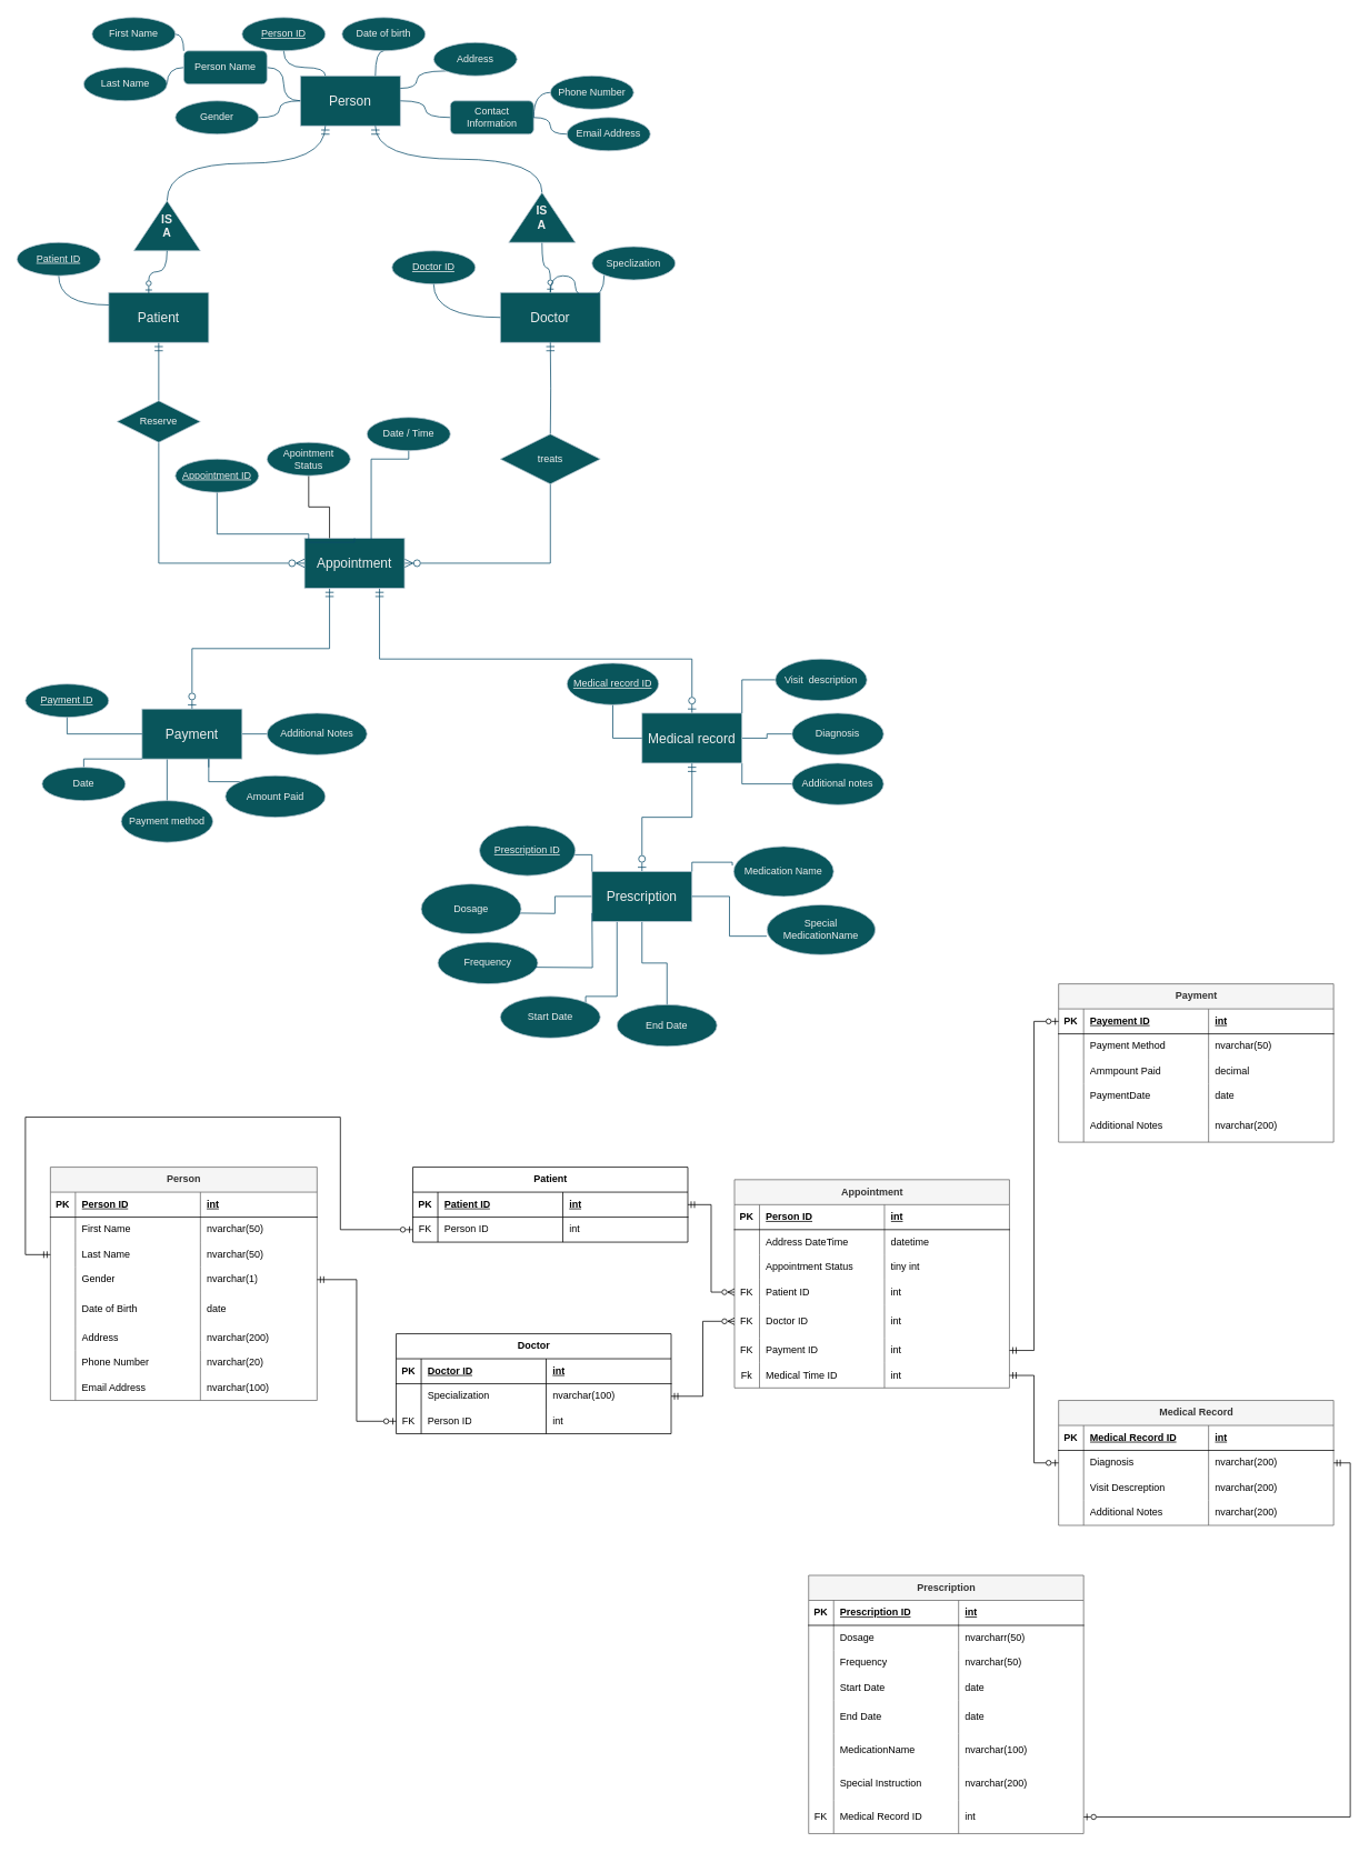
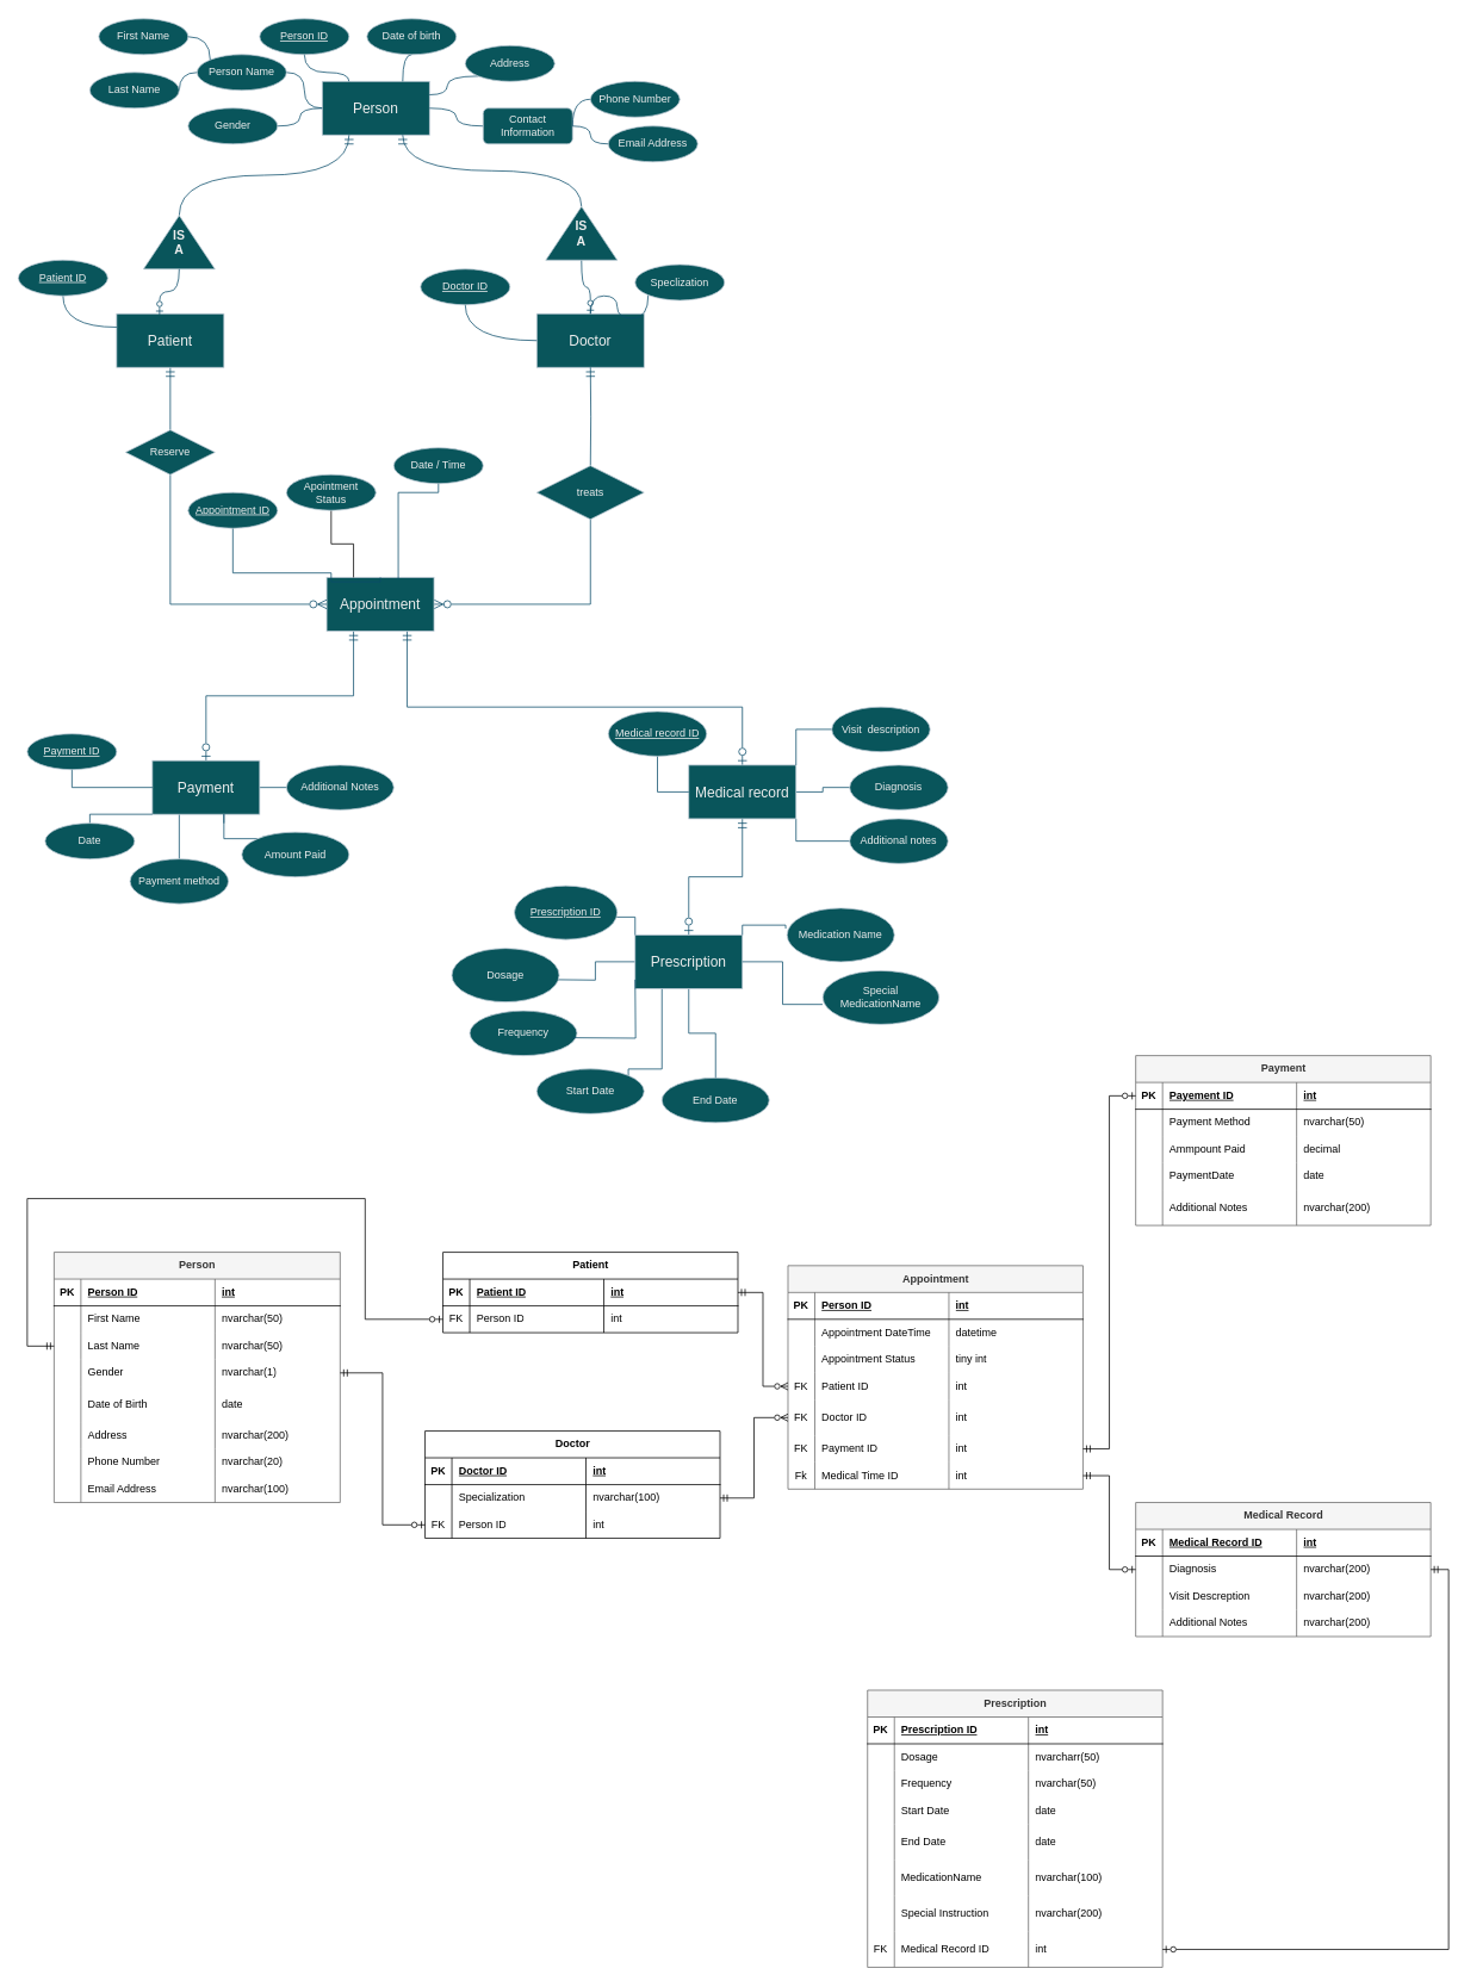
- <mxCell id="13" value="Person Name" style="whiteSpace=wrap;html=1;align=center;labelBackgroundColor=none;fillColor=#09555B;strokeColor=#BAC8D3;fontColor=#EEEEEE;rounded=1;" parent="1" vertex="1"><mxGeometry x="220" y="60" width="100" height="40" as="geometry" /></mxCell>
+ <mxCell id="13" value="Person Name" style="ellipse;whiteSpace=wrap;html=1;align=center;labelBackgroundColor=none;rounded=0;fillColor=#09555B;strokeColor=#BAC8D3;fontColor=#EEEEEE;" parent="1" vertex="1"><mxGeometry x="220" y="60" width="100" height="40" as="geometry" /></mxCell>
- <mxCell id="150" value="Address DateTime" style="shape=partialRectangle;connectable=0;fillColor=none;top=0;left=0;bottom=0;right=0;align=left;spacingLeft=6;overflow=hidden;whiteSpace=wrap;html=1;" vertex="1" parent="148"><mxGeometry x="30" width="150" height="30" as="geometry"><mxRectangle width="150" height="30" as="alternateBounds" /></mxGeometry></mxCell>
+ <mxCell id="150" value="Appointment DateTime" style="shape=partialRectangle;connectable=0;fillColor=none;top=0;left=0;bottom=0;right=0;align=left;spacingLeft=6;overflow=hidden;whiteSpace=wrap;html=1;" vertex="1" parent="148"><mxGeometry x="30" width="150" height="30" as="geometry"><mxRectangle width="150" height="30" as="alternateBounds" /></mxGeometry></mxCell>
